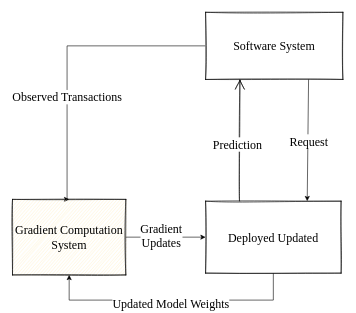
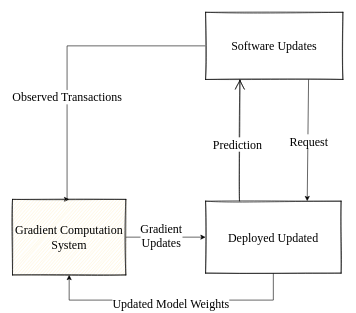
- <mxCell id="3" value="Software System" style="rounded=0;whiteSpace=wrap;html=1;sketch=1;hachureGap=4;pointerEvents=0;fontFamily=Architects Daughter;fontSource=https%3A%2F%2Ffonts.googleapis.com%2Fcss%3Ffamily%3DArchitects%2BDaughter;fontSize=20;" parent="1" vertex="1"><mxGeometry x="342" y="20" width="229" height="112" as="geometry" /></mxCell>
+ <mxCell id="3" value="Software Updates" style="rounded=0;whiteSpace=wrap;html=1;sketch=1;hachureGap=4;pointerEvents=0;fontFamily=Architects Daughter;fontSource=https%3A%2F%2Ffonts.googleapis.com%2Fcss%3Ffamily%3DArchitects%2BDaughter;fontSize=20;" parent="1" vertex="1"><mxGeometry x="342" y="20" width="229" height="112" as="geometry" /></mxCell>
